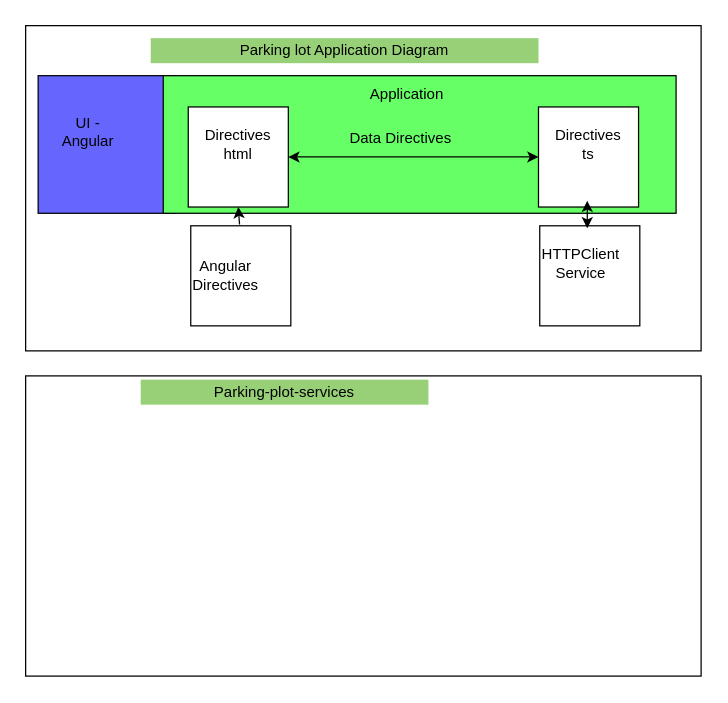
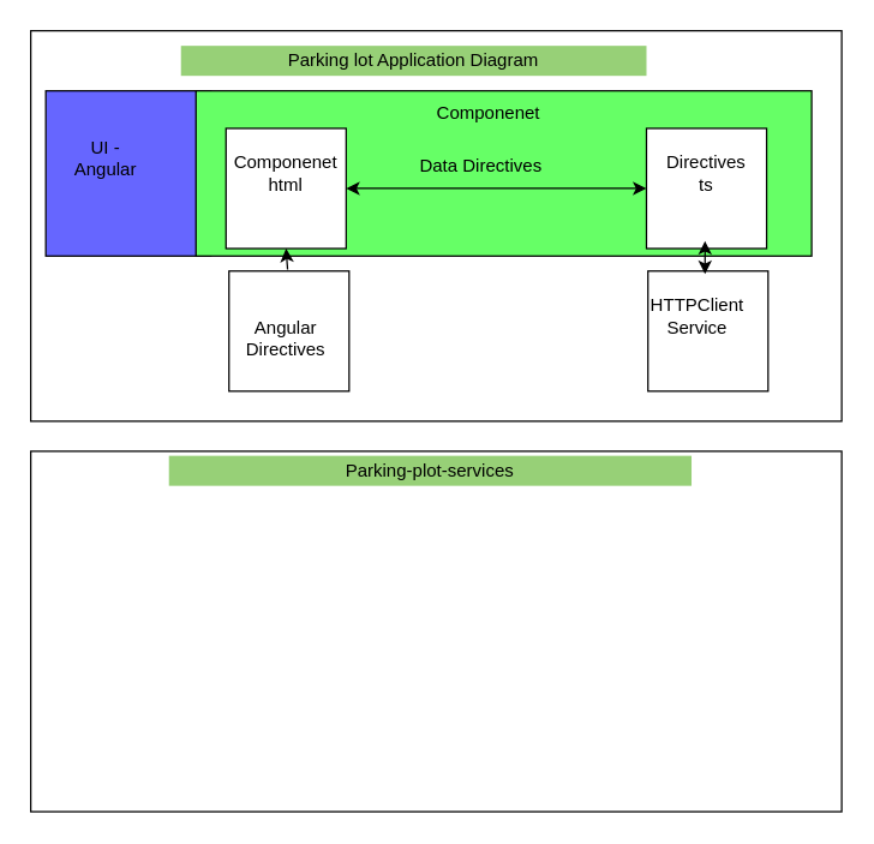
- <mxCell id="7" value="Application" style="text;html=1;strokeColor=none;fillColor=none;align=center;verticalAlign=middle;whiteSpace=wrap;rounded=0;" vertex="1" parent="1"><mxGeometry x="180" y="65" width="290" height="20" as="geometry" /></mxCell>
+ <mxCell id="7" value="Componenet" style="text;html=1;strokeColor=none;fillColor=none;align=center;verticalAlign=middle;whiteSpace=wrap;rounded=0;" vertex="1" parent="1"><mxGeometry x="180" y="65" width="290" height="20" as="geometry" /></mxCell>
- <mxCell id="10" value="Directives&lt;br&gt;html" style="text;html=1;strokeColor=none;fillColor=none;align=center;verticalAlign=middle;whiteSpace=wrap;rounded=0;" vertex="1" parent="1"><mxGeometry x="170" y="105" width="40" height="20" as="geometry" /></mxCell>
+ <mxCell id="10" value="Componenet&lt;br&gt;html" style="text;html=1;strokeColor=none;fillColor=none;align=center;verticalAlign=middle;whiteSpace=wrap;rounded=0;" vertex="1" parent="1"><mxGeometry x="170" y="105" width="40" height="20" as="geometry" /></mxCell>
- <mxCell id="15" value="Angular Directives" style="text;html=1;strokeColor=none;fillColor=none;align=center;verticalAlign=middle;whiteSpace=wrap;rounded=0;" vertex="1" parent="1"><mxGeometry x="160" y="210" width="40" height="20" as="geometry" /></mxCell>
+ <mxCell id="15" value="Angular Directives" style="text;html=1;strokeColor=none;fillColor=none;align=center;verticalAlign=middle;whiteSpace=wrap;rounded=0;" vertex="1" parent="1"><mxGeometry x="170" y="215" width="40" height="20" as="geometry" /></mxCell>
- <mxCell id="21" value="Parking-plot-services" style="text;html=1;strokeColor=none;fillColor=#97D077;align=center;verticalAlign=middle;whiteSpace=wrap;rounded=0;" vertex="1" parent="1"><mxGeometry x="112" y="303" width="230" height="20" as="geometry" /></mxCell>
+ <mxCell id="21" value="Parking-plot-services" style="text;html=1;strokeColor=none;fillColor=#97D077;align=center;verticalAlign=middle;whiteSpace=wrap;rounded=0;" vertex="1" parent="1"><mxGeometry x="112" y="303" width="348" height="20" as="geometry" /></mxCell>
